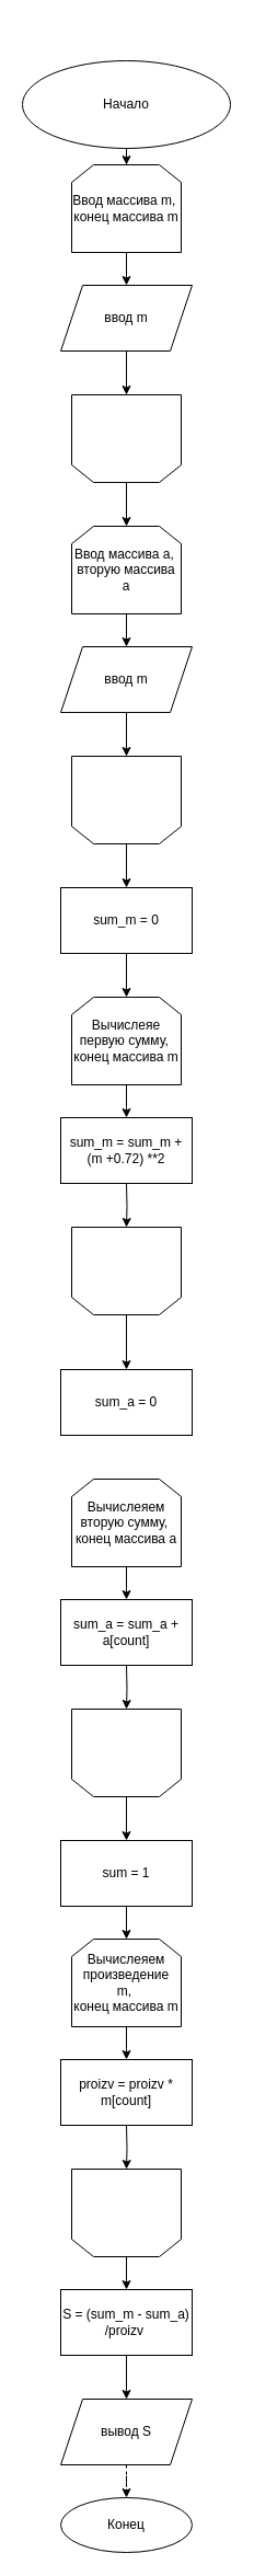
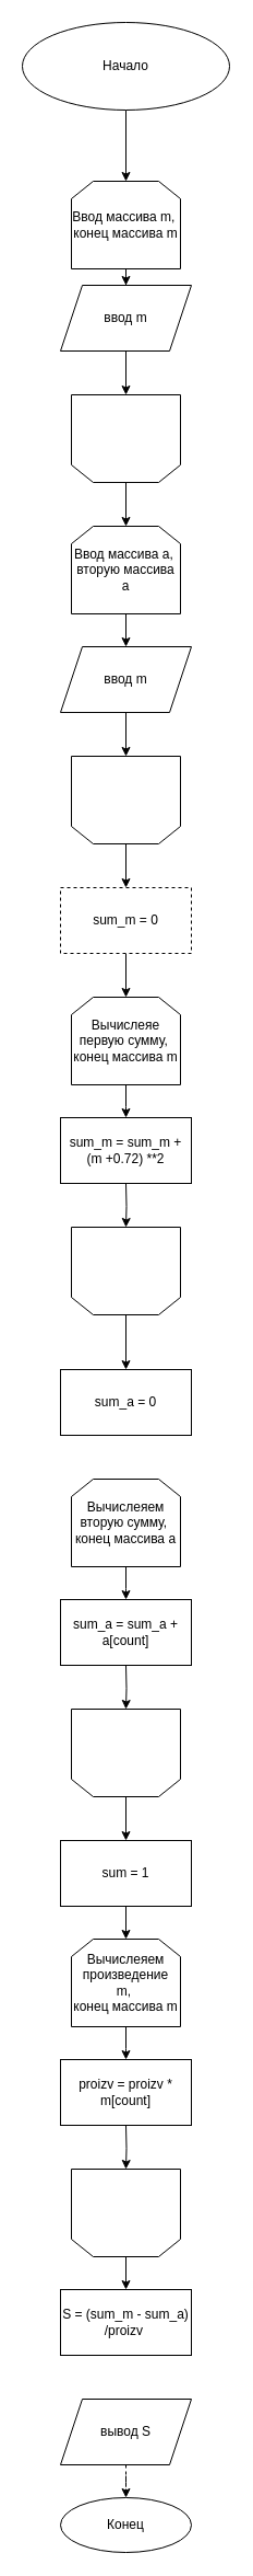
- <mxCell id="3" value="Начало" style="ellipse;whiteSpace=wrap;html=1;" vertex="1" parent="1"><mxGeometry x="20" y="55" width="190" height="80" as="geometry" /></mxCell>
+ <mxCell id="3" value="Начало" style="ellipse;whiteSpace=wrap;html=1;" vertex="1" parent="1"><mxGeometry x="20" y="20" width="190" height="80" as="geometry" /></mxCell>
- <mxCell id="5" value="Ввод массива m,&amp;nbsp;&lt;br&gt;конец массива m" style="shape=loopLimit;whiteSpace=wrap;html=1;" vertex="1" parent="1"><mxGeometry x="65" y="150" width="100" height="80" as="geometry" /></mxCell>
+ <mxCell id="5" value="Ввод массива m,&amp;nbsp;&lt;br&gt;конец массива m" style="shape=loopLimit;whiteSpace=wrap;html=1;" vertex="1" parent="1"><mxGeometry x="65" y="165" width="100" height="80" as="geometry" /></mxCell>
- <mxCell id="22" value="sum_m = 0" style="rounded=0;whiteSpace=wrap;html=1;" vertex="1" parent="1"><mxGeometry x="55" y="810" width="120" height="60" as="geometry" /></mxCell>
+ <mxCell id="22" value="sum_m = 0" style="rounded=0;whiteSpace=wrap;html=1;dashed=1;" vertex="1" parent="1"><mxGeometry x="55" y="810" width="120" height="60" as="geometry" /></mxCell>
- <mxCell id="39" value="" style="edgeStyle=orthogonalEdgeStyle;rounded=0;orthogonalLoop=1;jettySize=auto;html=1;" edge="1" parent="1" source="40" target="42"><mxGeometry relative="1" as="geometry" /></mxCell>
